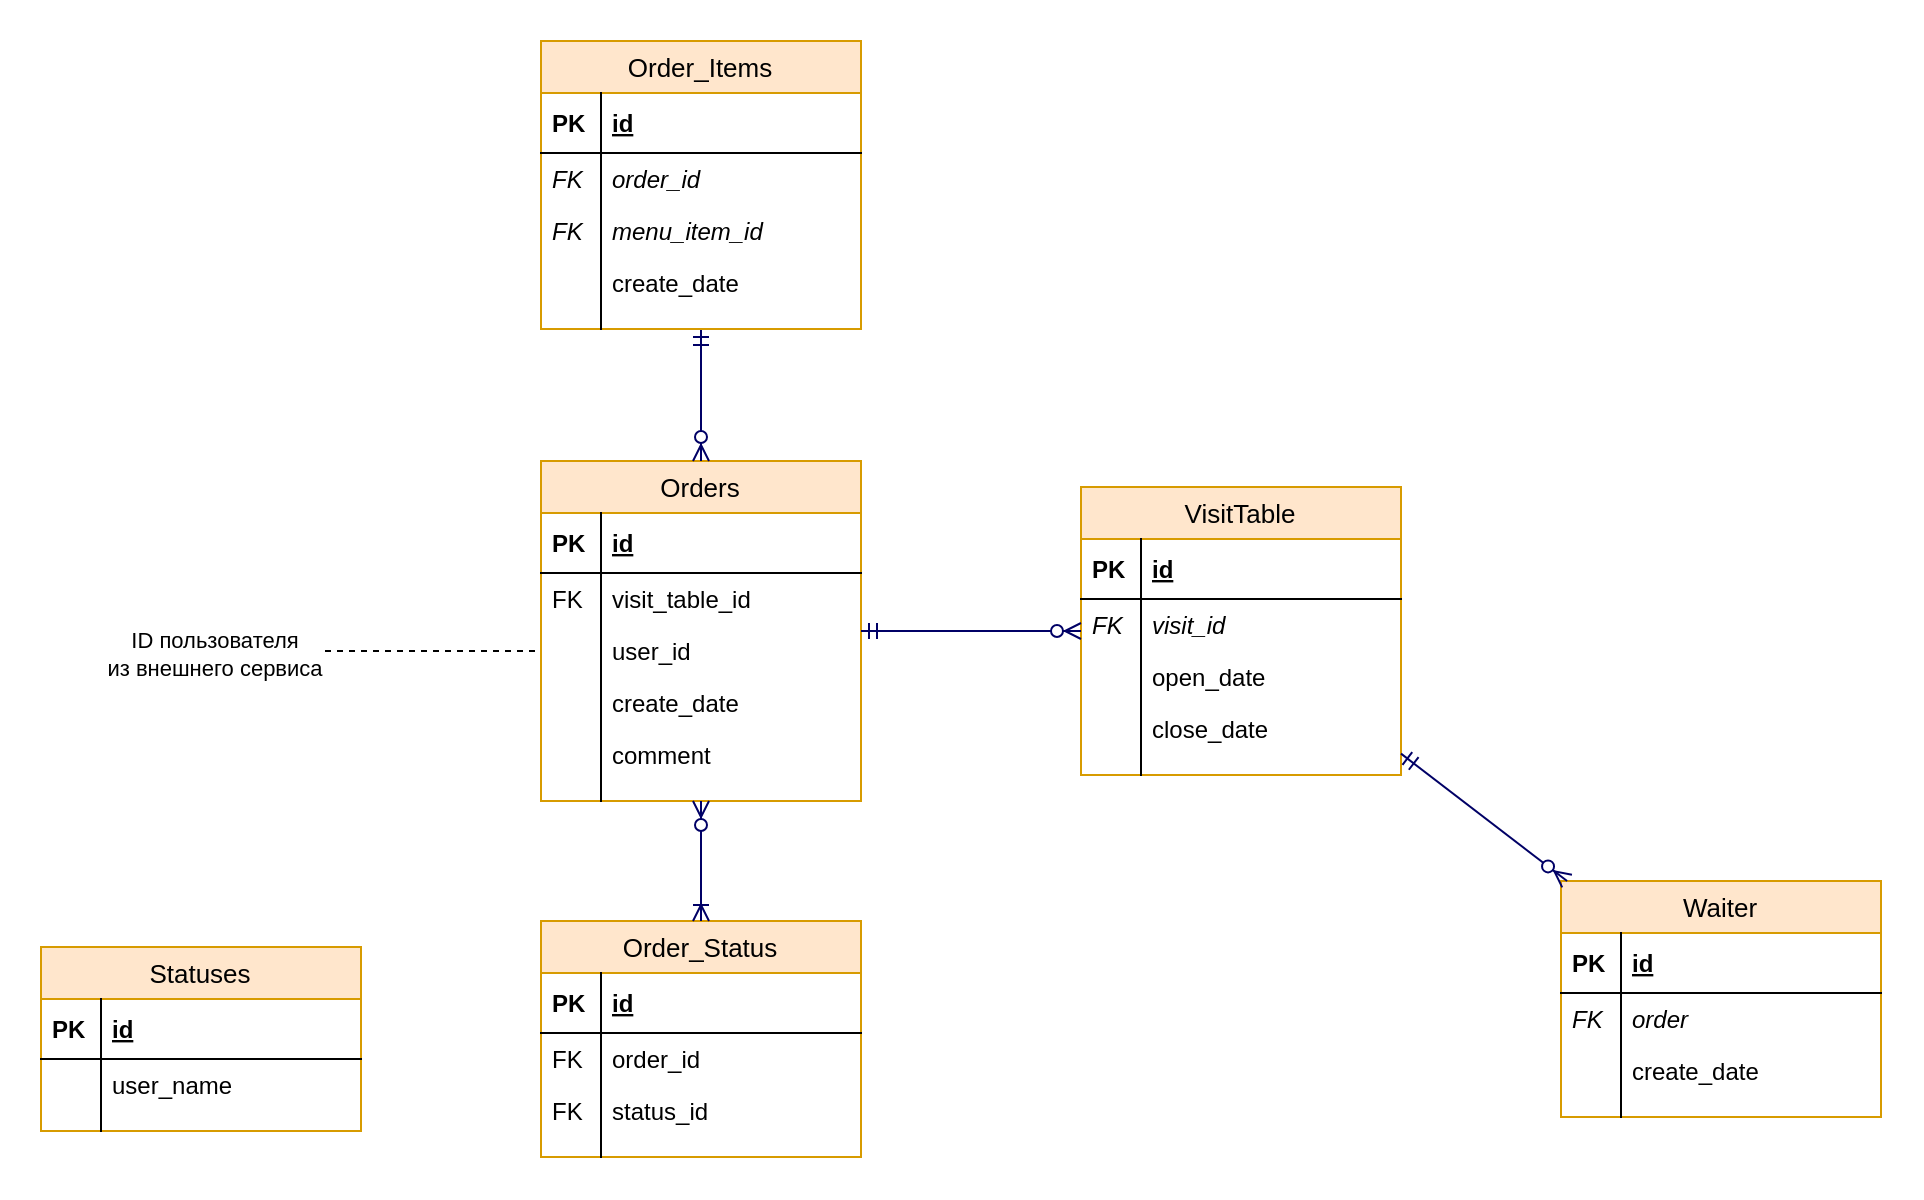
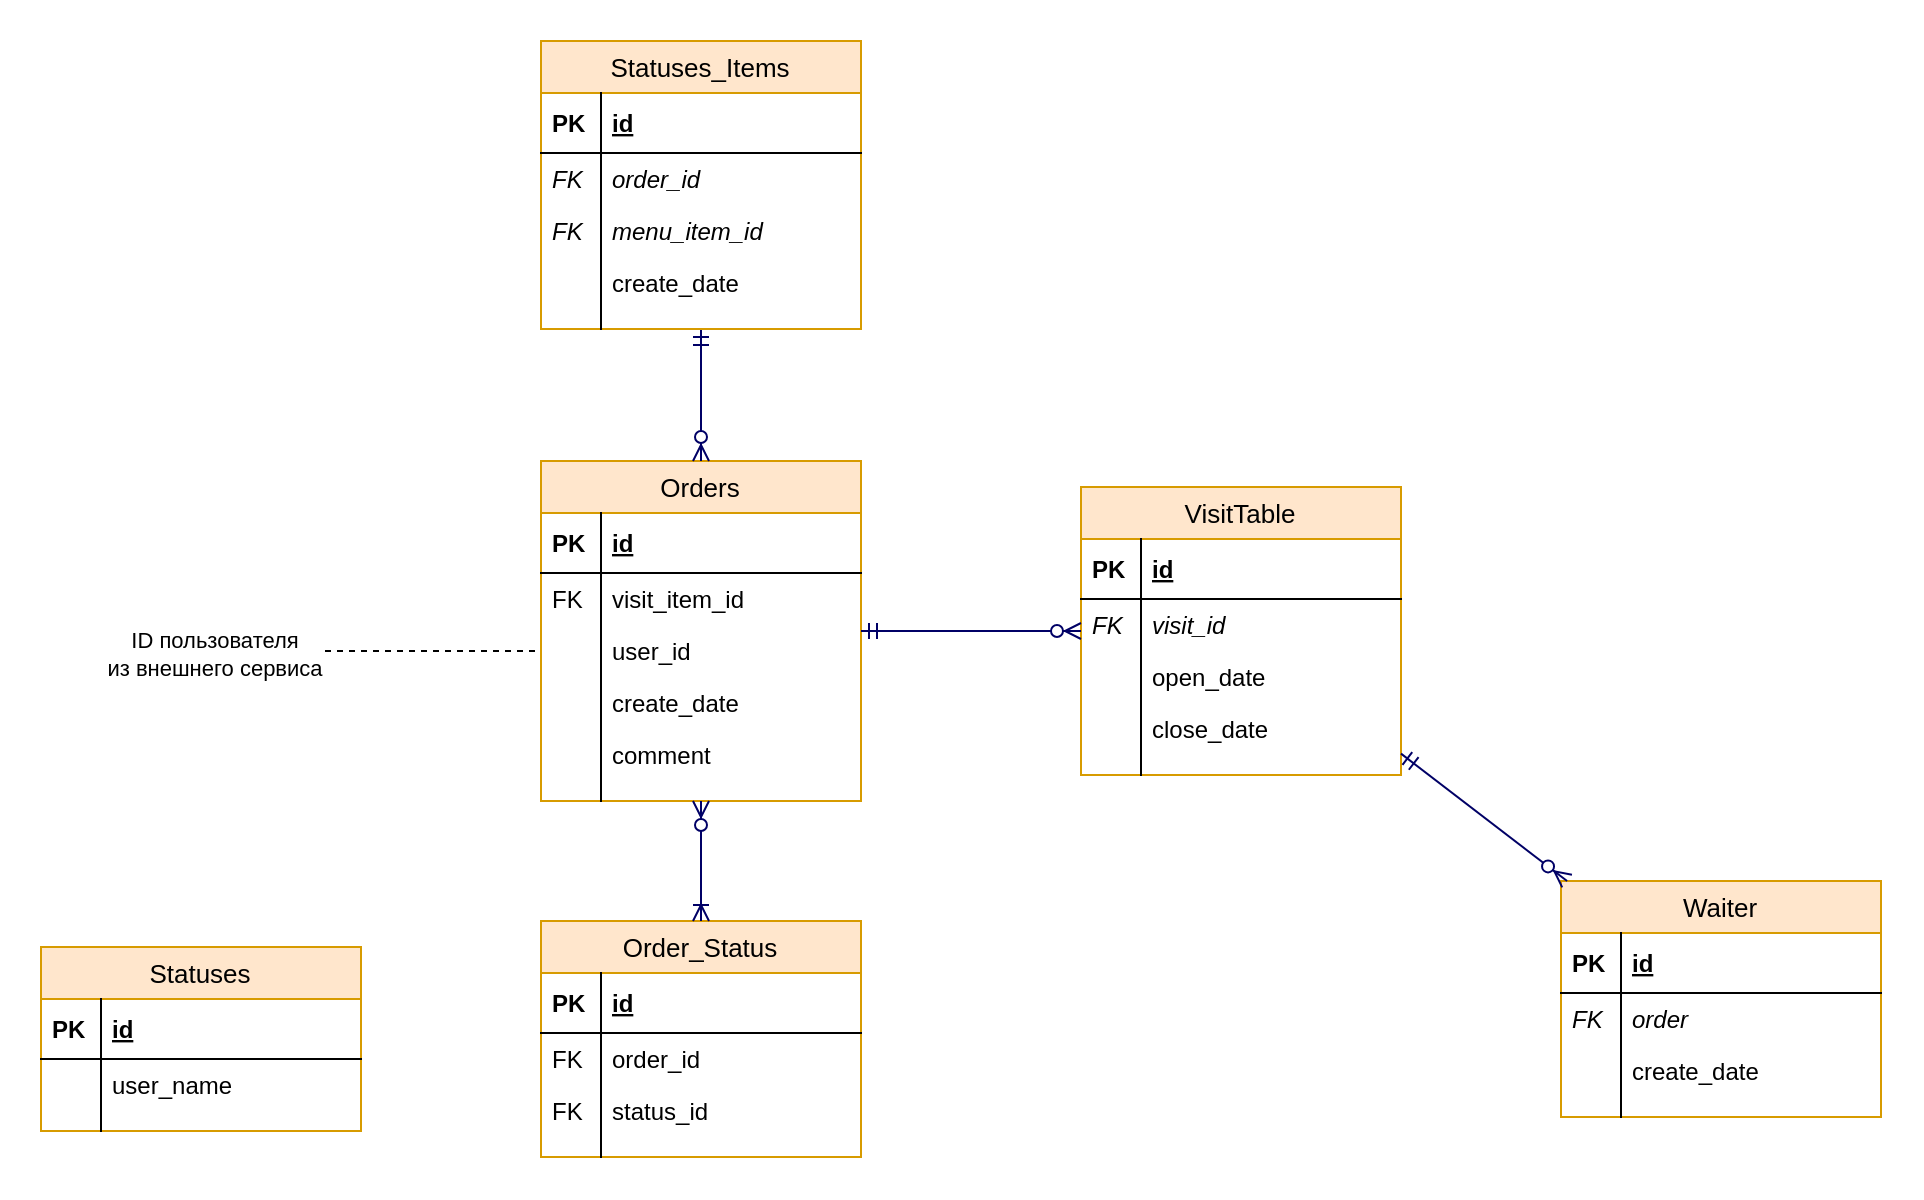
- <mxCell id="16" value="Order_Items" style="swimlane;fontStyle=0;childLayout=stackLayout;horizontal=1;startSize=26;fillColor=#ffe6cc;horizontalStack=0;resizeParent=1;resizeParentMax=0;resizeLast=0;collapsible=1;marginBottom=0;swimlaneFillColor=#ffffff;align=center;strokeWidth=1;fontSize=13;strokeColor=#d79b00;" parent="1" vertex="1"><mxGeometry x="270" y="20" width="160" height="144" as="geometry" /></mxCell>
+ <mxCell id="16" value="Statuses_Items" style="swimlane;fontStyle=0;childLayout=stackLayout;horizontal=1;startSize=26;fillColor=#ffe6cc;horizontalStack=0;resizeParent=1;resizeParentMax=0;resizeLast=0;collapsible=1;marginBottom=0;swimlaneFillColor=#ffffff;align=center;strokeWidth=1;fontSize=13;strokeColor=#d79b00;" parent="1" vertex="1"><mxGeometry x="270" y="20" width="160" height="144" as="geometry" /></mxCell>
- <mxCell id="5" value="visit_table_id" style="shape=partialRectangle;top=0;left=0;right=0;bottom=0;align=left;verticalAlign=top;fillColor=none;spacingLeft=34;spacingRight=4;overflow=hidden;rotatable=0;points=[[0,0.5],[1,0.5]];portConstraint=eastwest;dropTarget=0;" vertex="1" parent="2"><mxGeometry y="56" width="160" height="26" as="geometry" /></mxCell>
+ <mxCell id="5" value="visit_item_id" style="shape=partialRectangle;top=0;left=0;right=0;bottom=0;align=left;verticalAlign=top;fillColor=none;spacingLeft=34;spacingRight=4;overflow=hidden;rotatable=0;points=[[0,0.5],[1,0.5]];portConstraint=eastwest;dropTarget=0;" vertex="1" parent="2"><mxGeometry y="56" width="160" height="26" as="geometry" /></mxCell>
